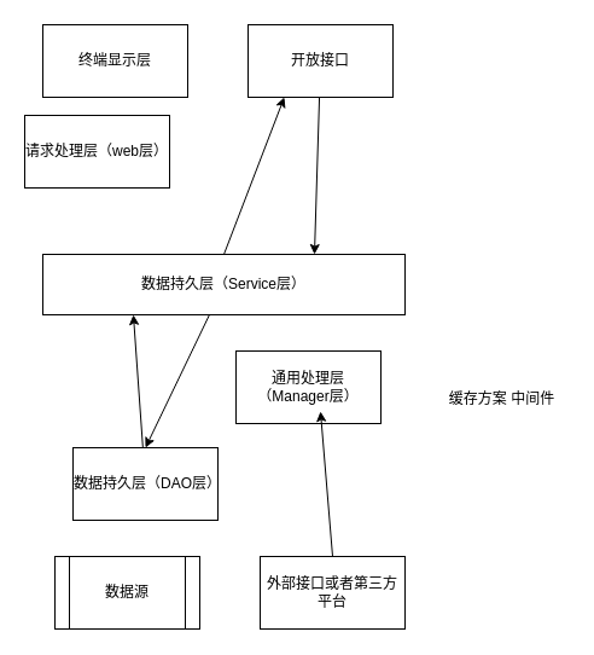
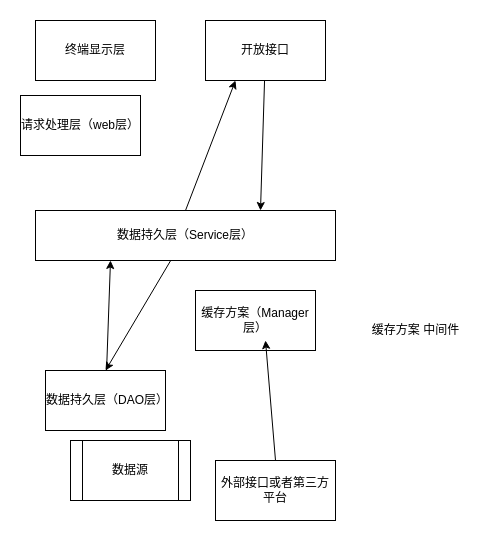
- <mxCell id="9" value="通用处理层（Manager层）" style="whiteSpace=wrap;html=1;" vertex="1" parent="1"><mxGeometry x="195" y="290" width="120" height="60" as="geometry" /></mxCell>
+ <mxCell id="9" value="缓存方案（Manager层）" style="whiteSpace=wrap;html=1;" vertex="1" parent="1"><mxGeometry x="195" y="290" width="120" height="60" as="geometry" /></mxCell>
- <mxCell id="13" value="数据持久层（DAO层）" style="whiteSpace=wrap;html=1;" vertex="1" parent="1"><mxGeometry x="60" y="370" width="120" height="60" as="geometry" /></mxCell>
+ <mxCell id="13" value="数据持久层（DAO层）" style="whiteSpace=wrap;html=1;" vertex="1" parent="1"><mxGeometry x="45" y="370" width="120" height="60" as="geometry" /></mxCell>
- <mxCell id="11" value="数据源" style="shape=process;whiteSpace=wrap;html=1;backgroundOutline=1;" vertex="1" parent="1"><mxGeometry x="45" y="460" width="120" height="60" as="geometry" /></mxCell>
+ <mxCell id="11" value="数据源" style="shape=process;whiteSpace=wrap;html=1;backgroundOutline=1;" vertex="1" parent="1"><mxGeometry x="70" y="440" width="120" height="60" as="geometry" /></mxCell>
